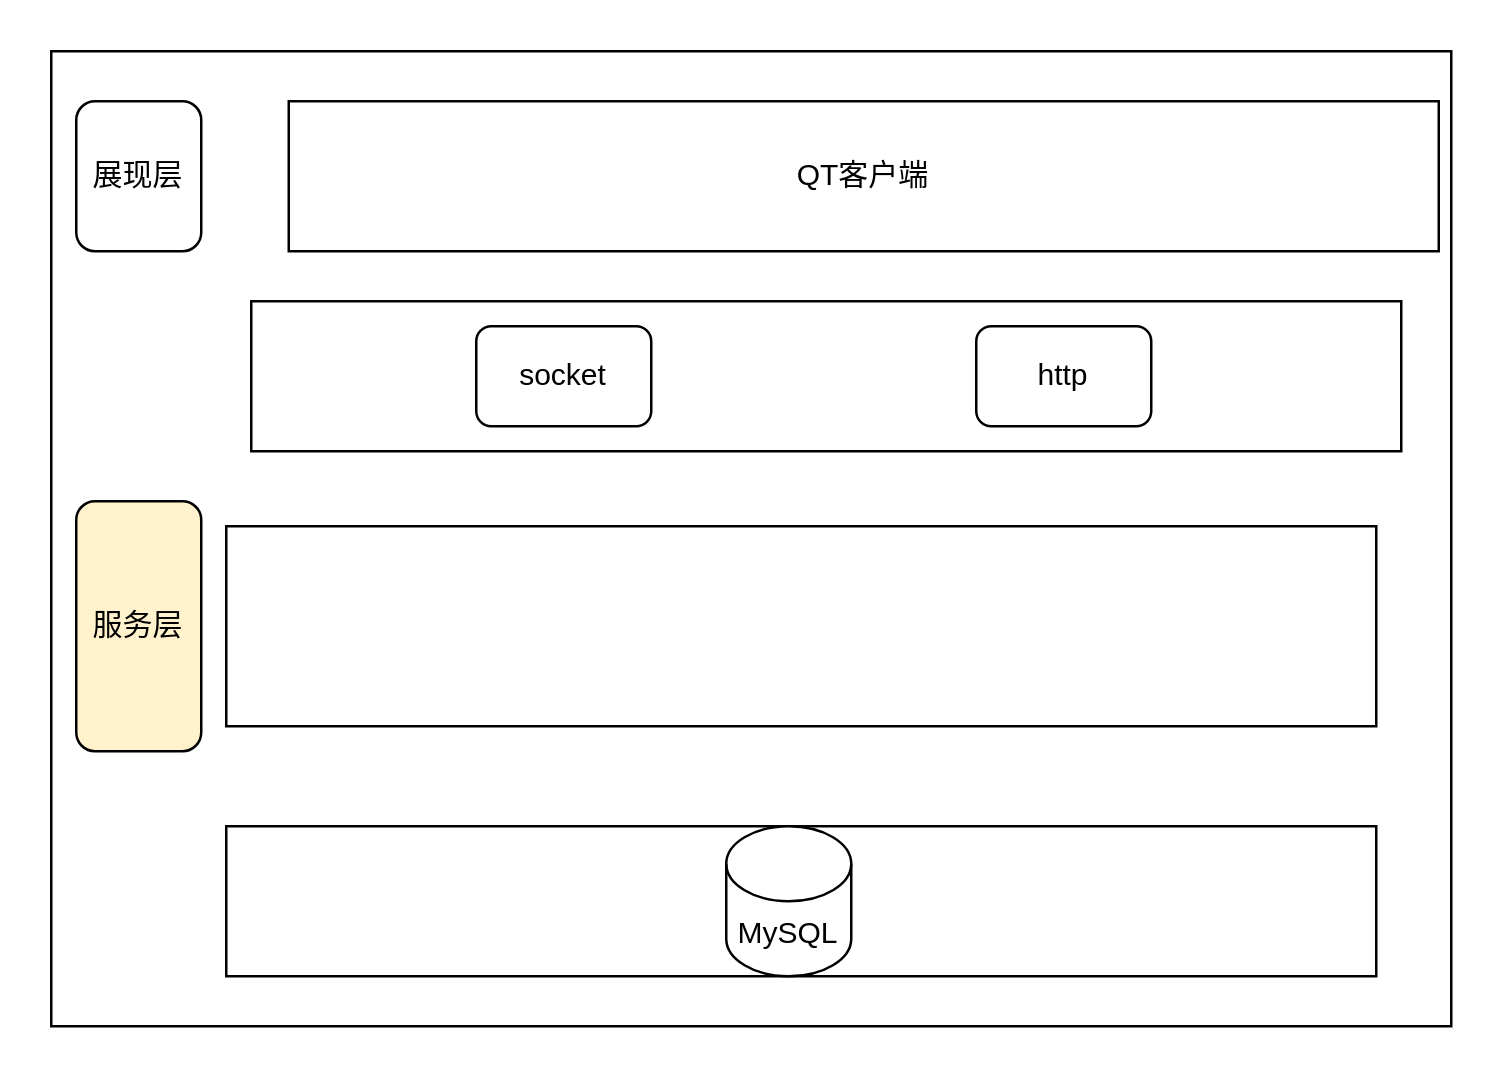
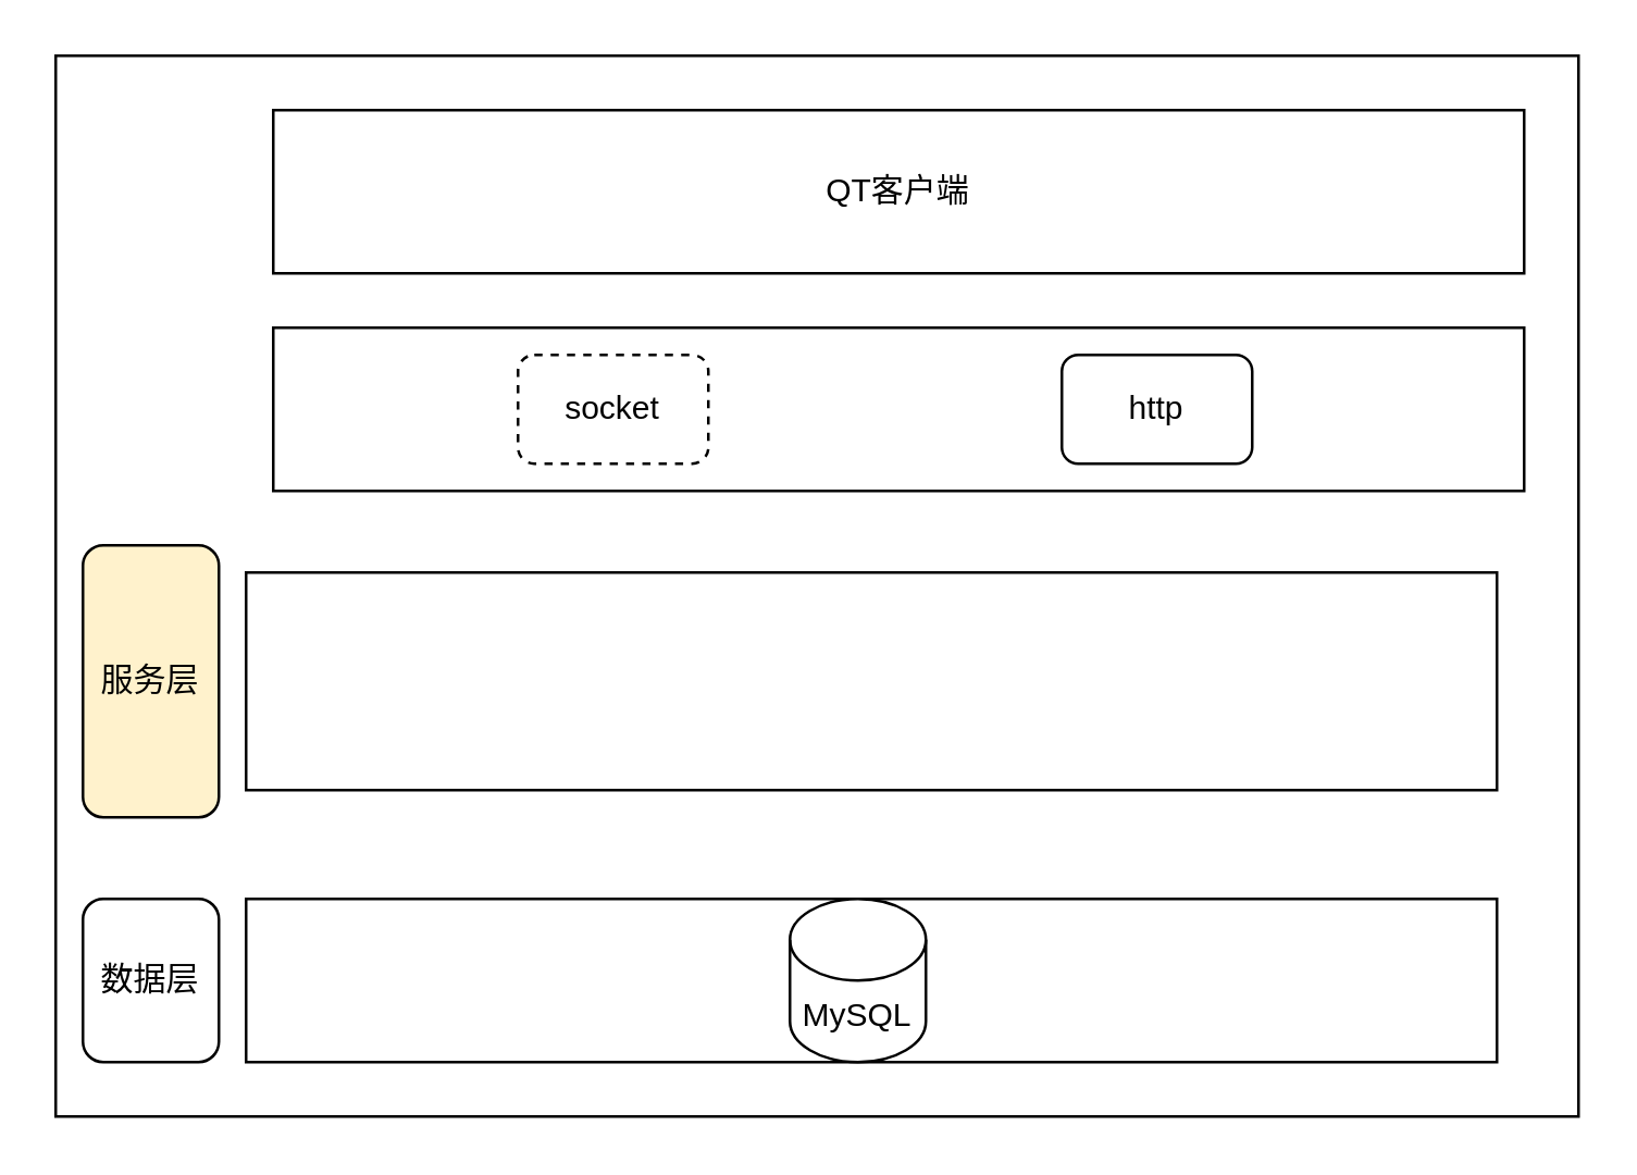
- <mxCell id="4" value="展现层" style="rounded=1;whiteSpace=wrap;html=1;" vertex="1" parent="1"><mxGeometry x="30" y="40" width="50" height="60" as="geometry" /></mxCell>
- <mxCell id="3" value="QT客户端" style="rounded=0;whiteSpace=wrap;html=1;" vertex="1" parent="1"><mxGeometry x="115" y="40" width="460" height="60" as="geometry" /></mxCell>
+ <mxCell id="3" value="QT客户端" style="rounded=0;whiteSpace=wrap;html=1;" vertex="1" parent="1"><mxGeometry x="100" y="40" width="460" height="60" as="geometry" /></mxCell>
- <mxCell id="8" value="socket" style="rounded=1;whiteSpace=wrap;html=1;" vertex="1" parent="1"><mxGeometry x="190" y="130" width="70" height="40" as="geometry" /></mxCell>
+ <mxCell id="8" value="socket" style="rounded=1;whiteSpace=wrap;html=1;dashed=1;" vertex="1" parent="1"><mxGeometry x="190" y="130" width="70" height="40" as="geometry" /></mxCell>
+ <mxCell id="6" value="数据层" style="rounded=1;whiteSpace=wrap;html=1;" vertex="1" parent="1"><mxGeometry x="30" y="330" width="50" height="60" as="geometry" /></mxCell>
